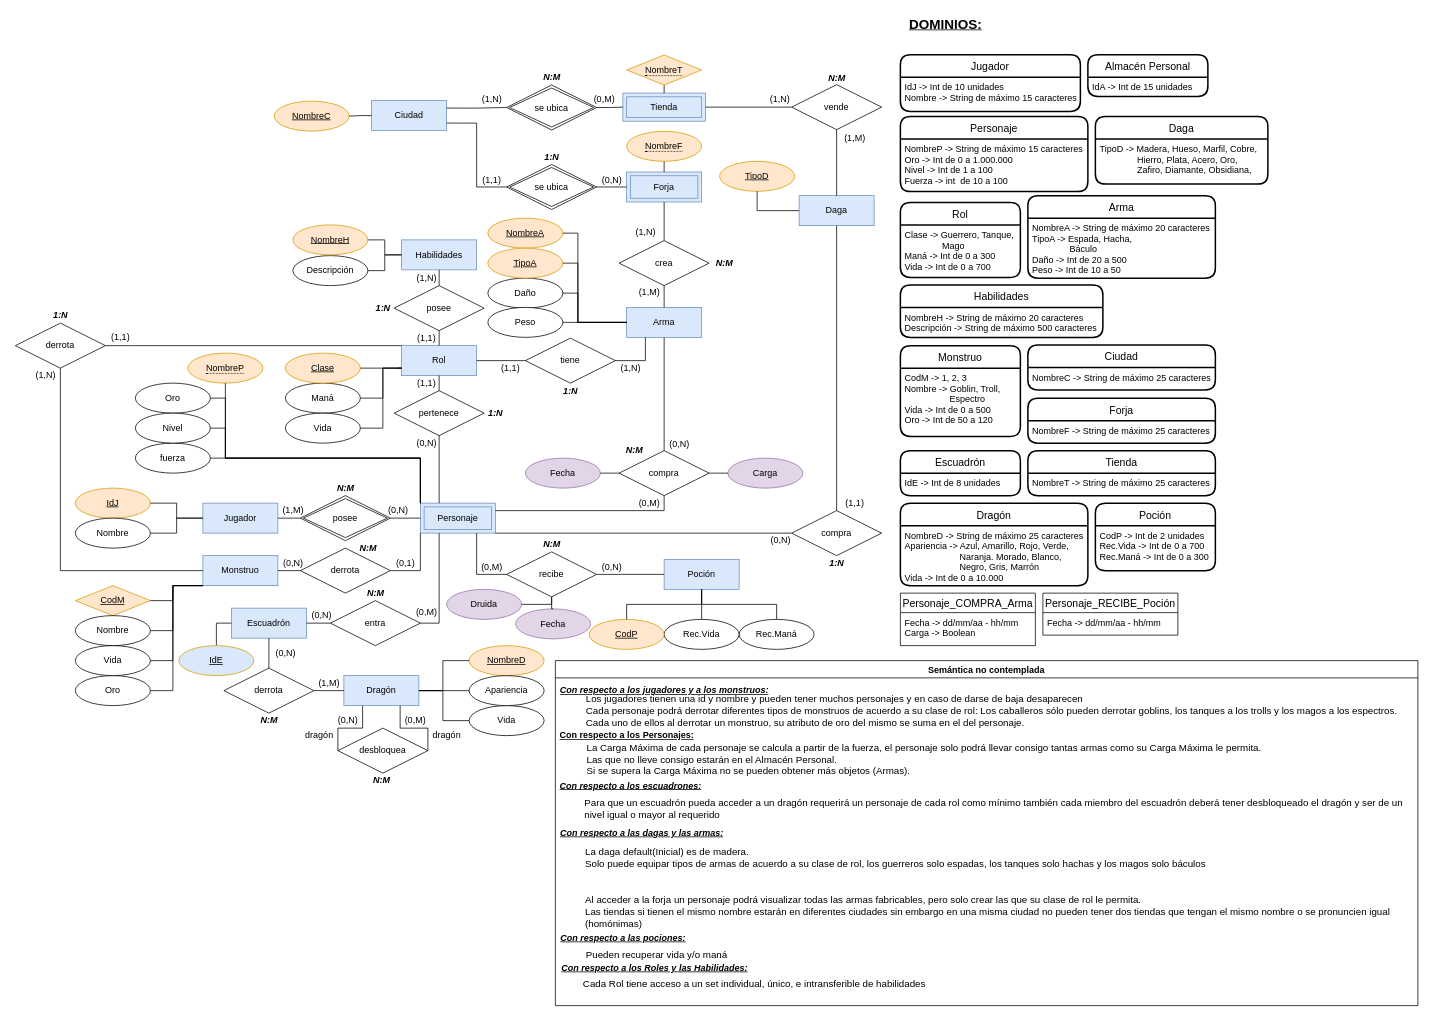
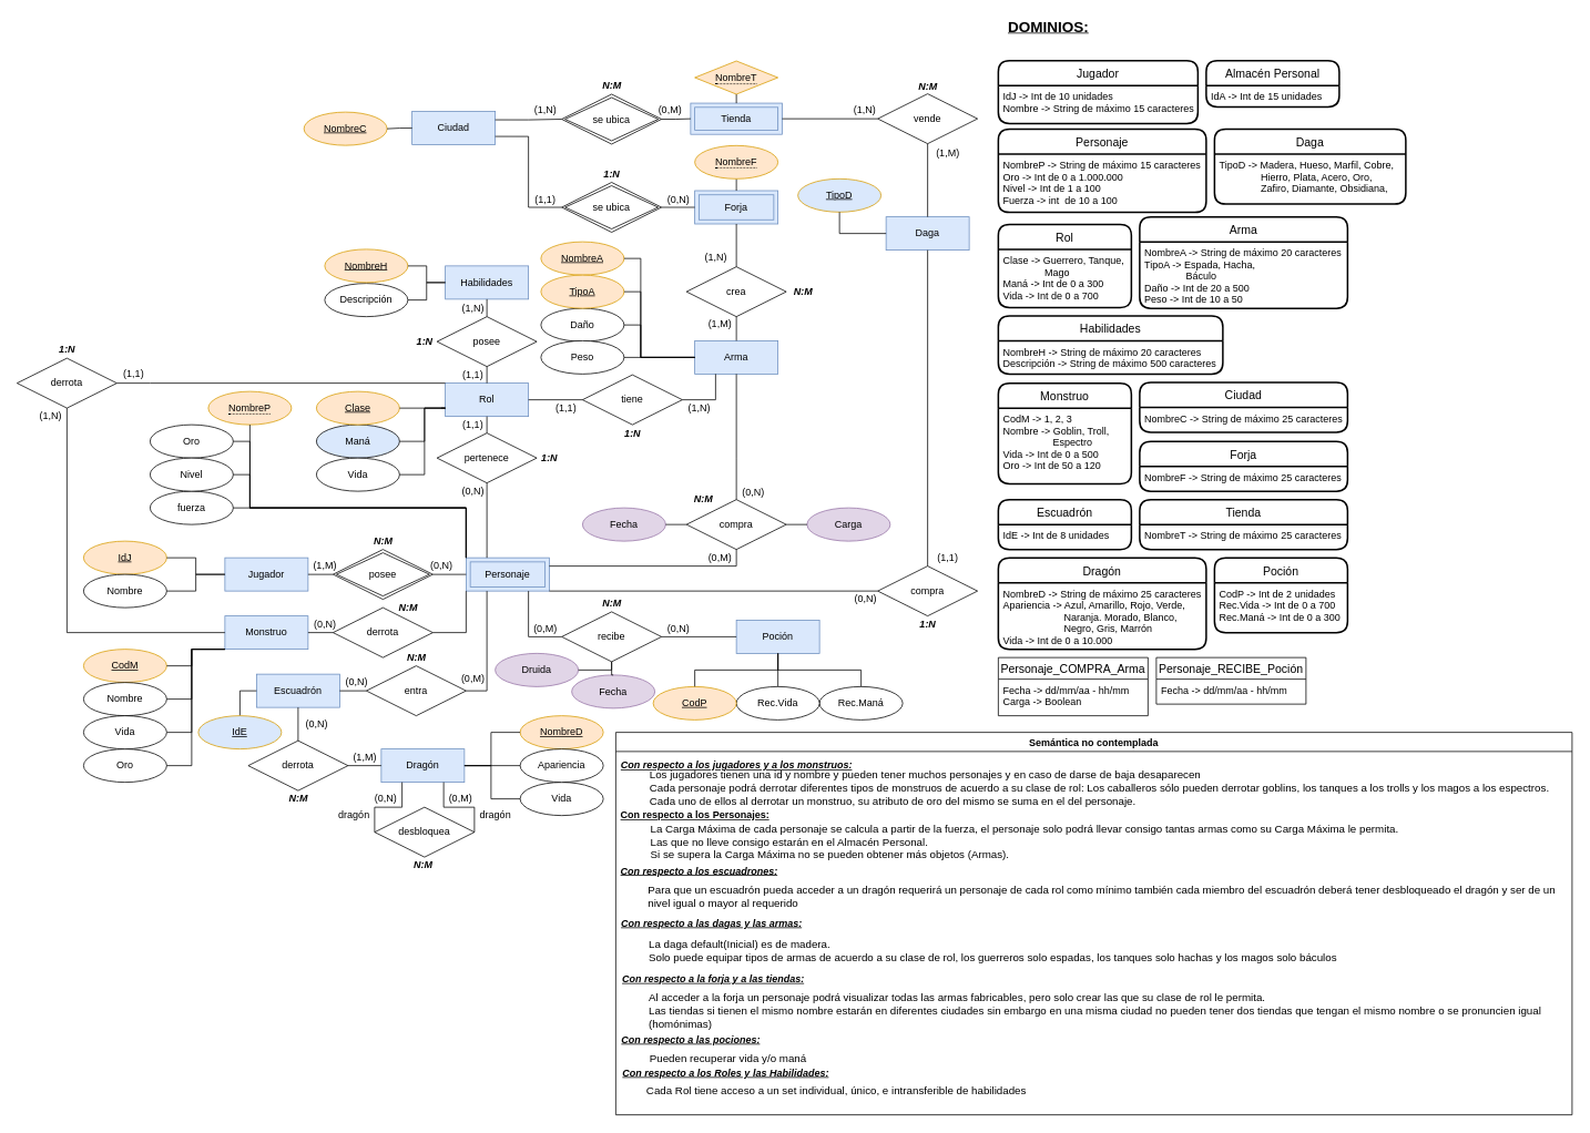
- <mxCell id="88" value="TipoD" style="ellipse;whiteSpace=wrap;html=1;align=center;fontStyle=4;fillColor=#ffe6cc;strokeColor=#d79b00;" parent="1" vertex="1"><mxGeometry x="959" y="214.25" width="100" height="40" as="geometry" /></mxCell>
+ <mxCell id="88" value="TipoD" style="ellipse;whiteSpace=wrap;html=1;align=center;fontStyle=4;fillColor=#dae8fc;strokeColor=#d79b00;" parent="1" vertex="1"><mxGeometry x="959" y="214.25" width="100" height="40" as="geometry" /></mxCell>
- <mxCell id="28" value="Maná" style="ellipse;whiteSpace=wrap;html=1;align=center;" parent="1" vertex="1"><mxGeometry x="380" y="510" width="100" height="40" as="geometry" /></mxCell>
+ <mxCell id="28" value="Maná" style="ellipse;whiteSpace=wrap;html=1;align=center;fillColor=#dae8fc;" parent="1" vertex="1"><mxGeometry x="380" y="510" width="100" height="40" as="geometry" /></mxCell>
- <mxCell id="55" value="(0,1)" style="text;html=1;align=center;verticalAlign=middle;resizable=0;points=[];autosize=1;strokeColor=none;fillColor=none;" parent="1" vertex="1"><mxGeometry x="520" y="740" width="40" height="20" as="geometry" /></mxCell>
- <mxCell id="21" value="CodM" style="rhombus;whiteSpace=wrap;html=1;align=center;fontStyle=4;fillColor=#ffe6cc;strokeColor=#d79b00;" parent="1" vertex="1"><mxGeometry x="100" y="780" width="100" height="40" as="geometry" /></mxCell>
+ <mxCell id="21" value="CodM" style="ellipse;whiteSpace=wrap;html=1;align=center;fontStyle=4;fillColor=#ffe6cc;strokeColor=#d79b00;" parent="1" vertex="1"><mxGeometry x="100" y="780" width="100" height="40" as="geometry" /></mxCell>
+ <mxCell id="196" value="&lt;i style=&quot;font-size: 12px&quot;&gt;&lt;u&gt;Con respecto a la forja y a las tiendas:&lt;/u&gt;&lt;/i&gt;" style="text;html=1;align=center;verticalAlign=middle;resizable=0;points=[];autosize=1;strokeColor=none;fillColor=none;fontSize=8;fontStyle=1" parent="190" vertex="1"><mxGeometry x="2" y="287" width="230" height="20" as="geometry" /></mxCell>
